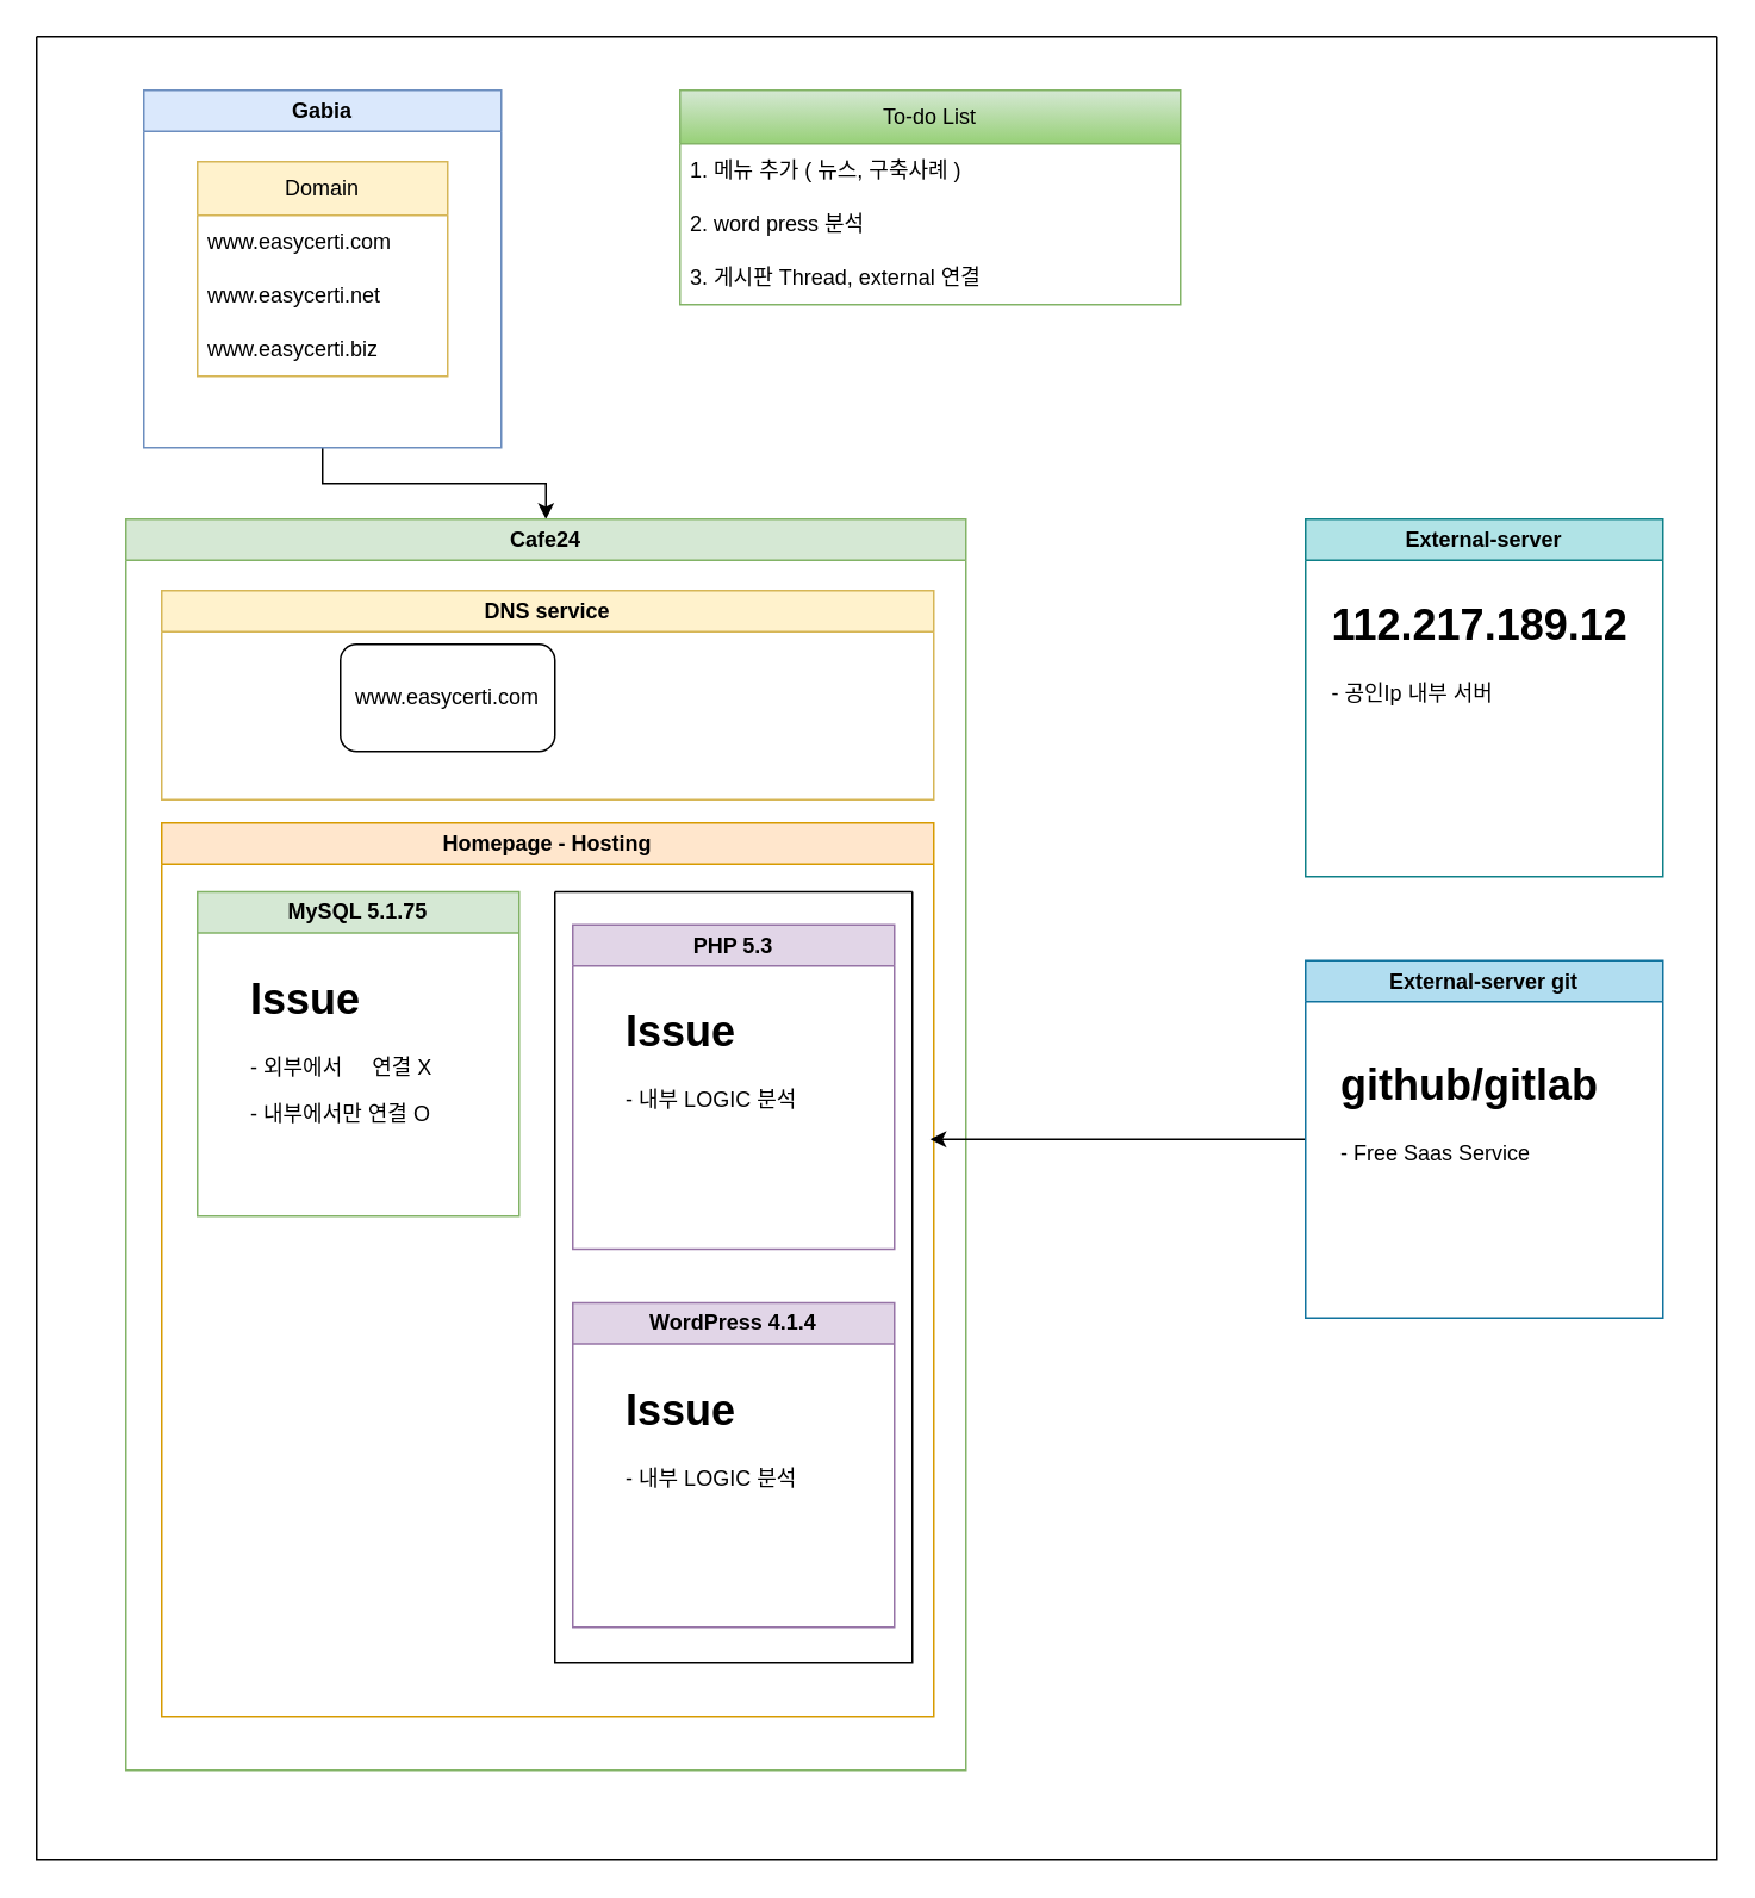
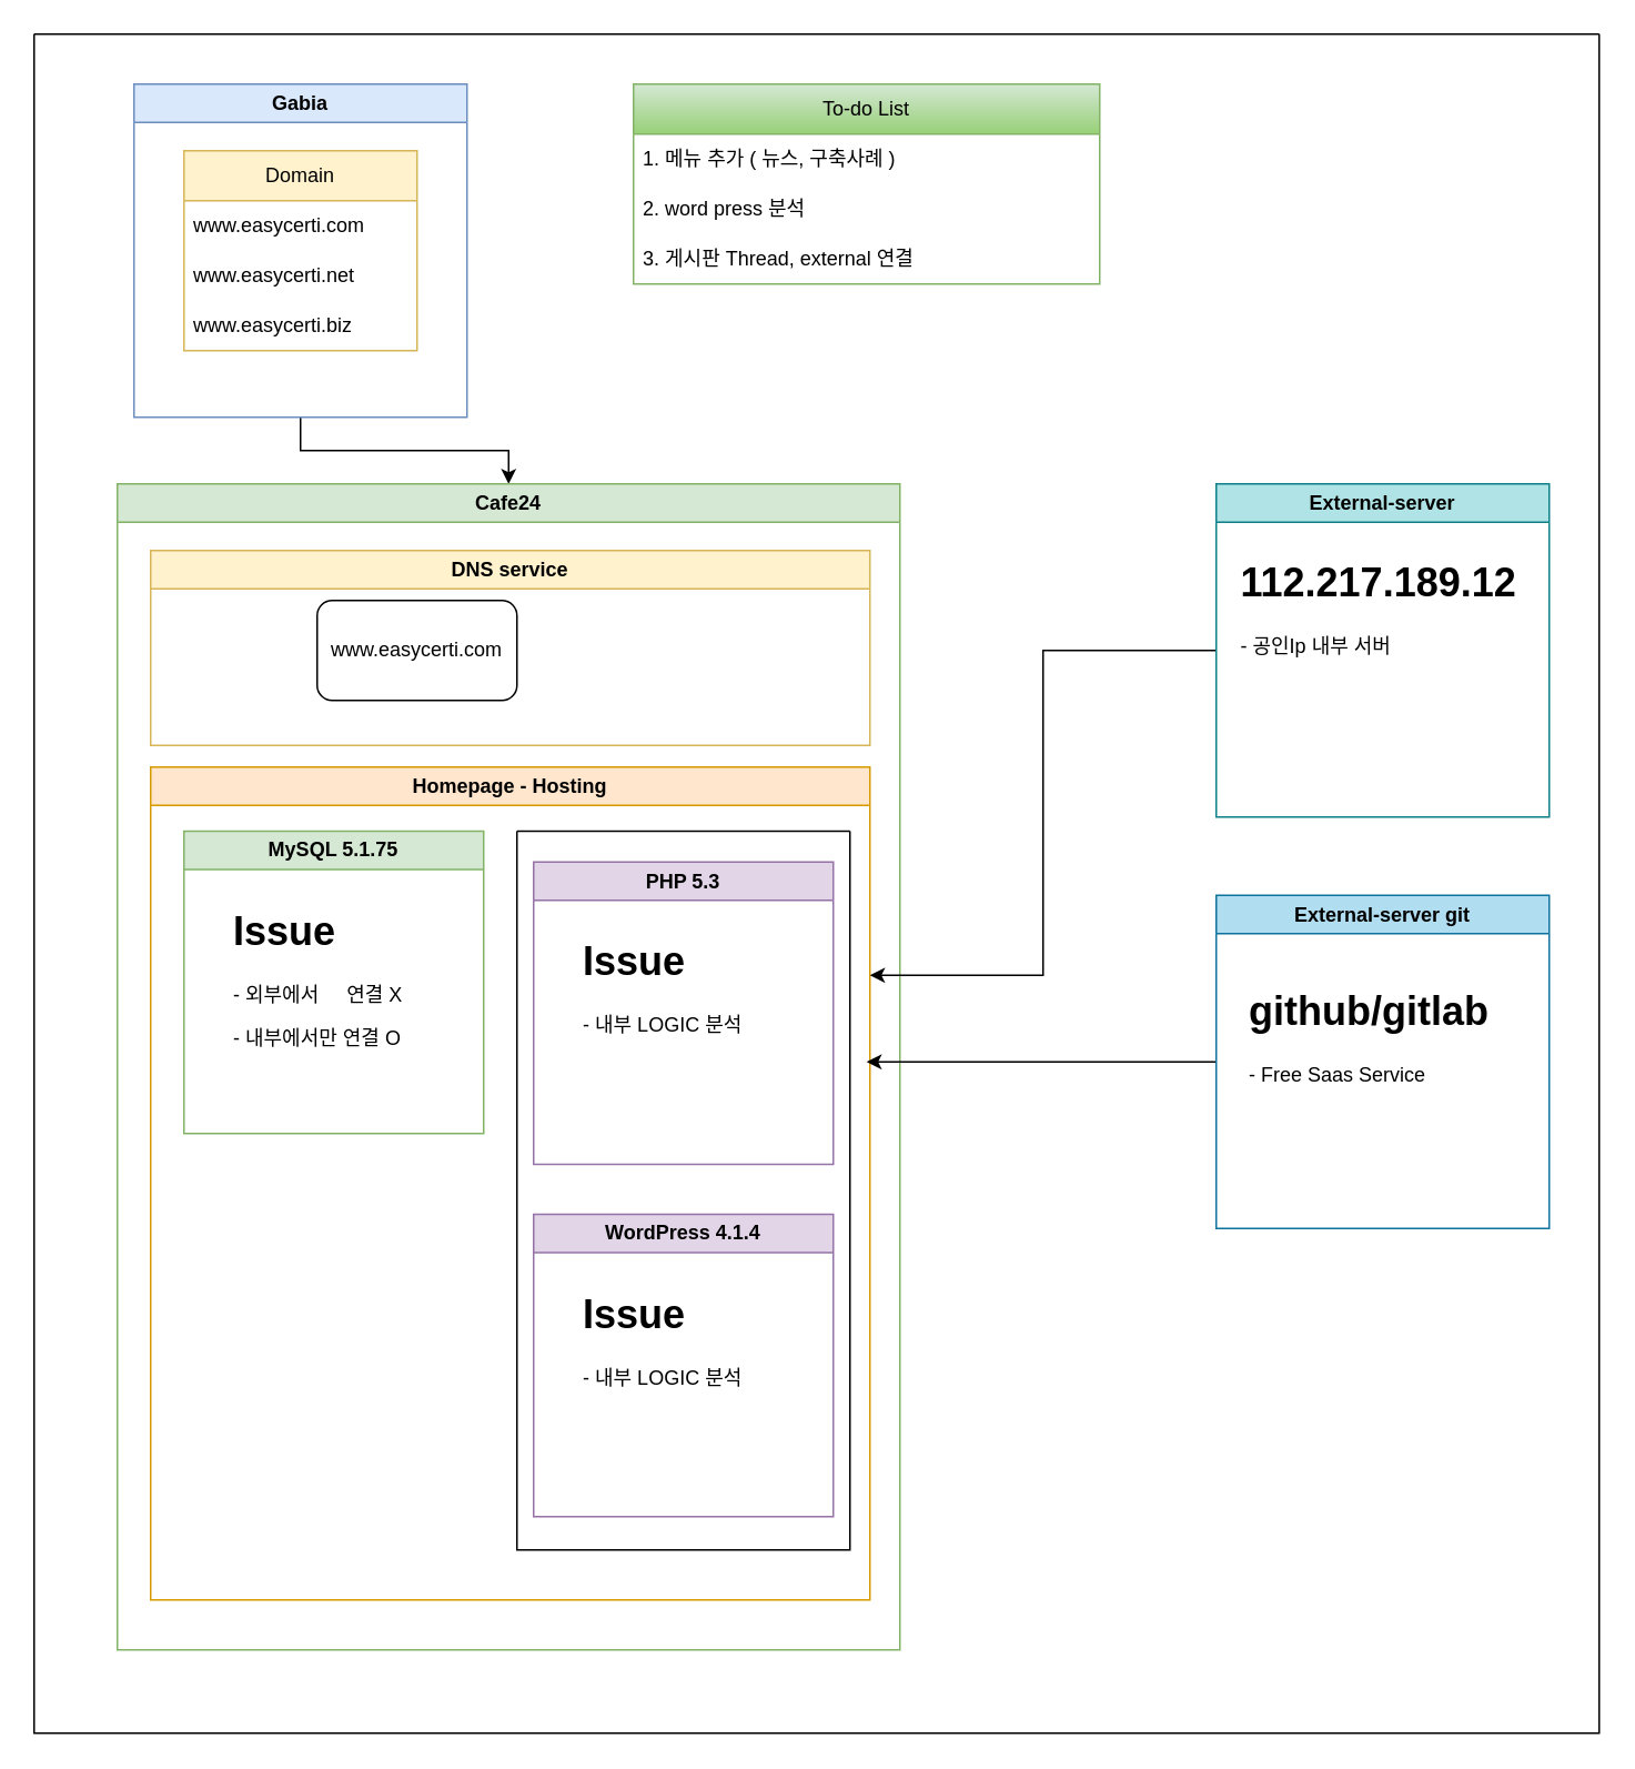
+ <mxCell id="19" style="edgeStyle=orthogonalEdgeStyle;rounded=0;orthogonalLoop=1;jettySize=auto;html=1;entryX=1;entryY=0.25;entryDx=0;entryDy=0;" parent="1" source="20" target="11" edge="1"><mxGeometry relative="1" as="geometry" /></mxCell>
